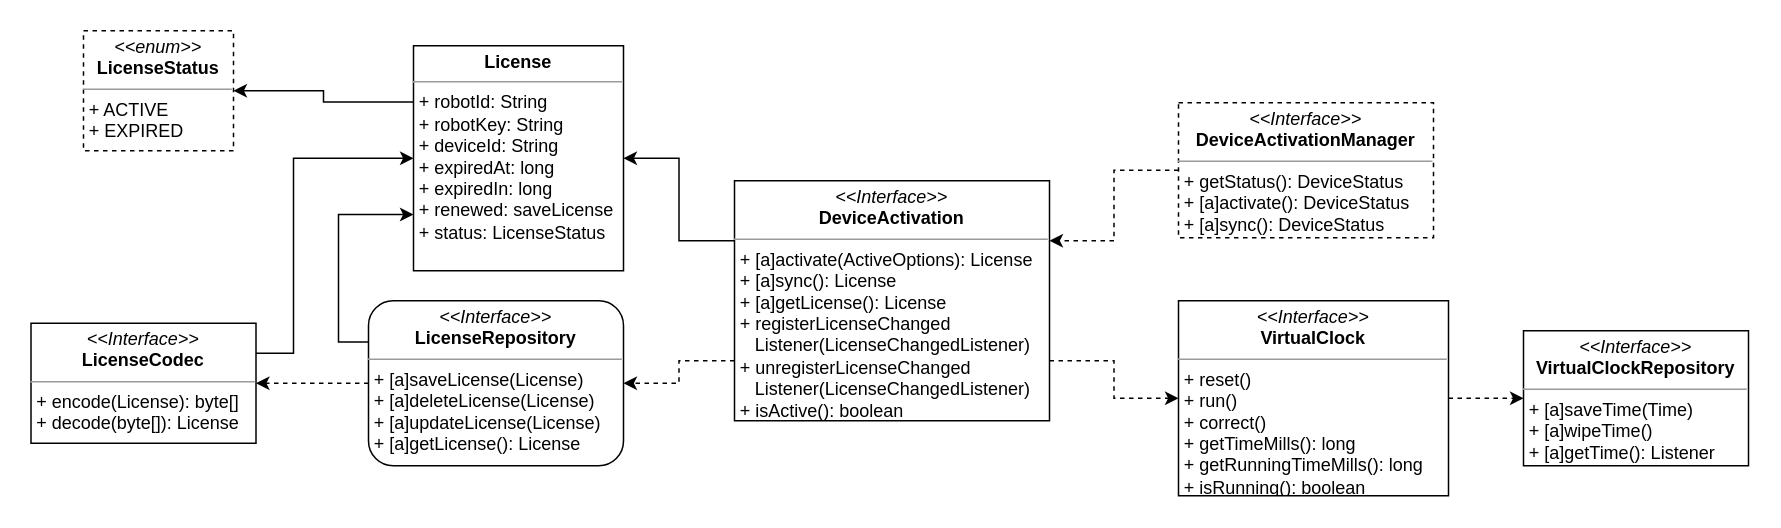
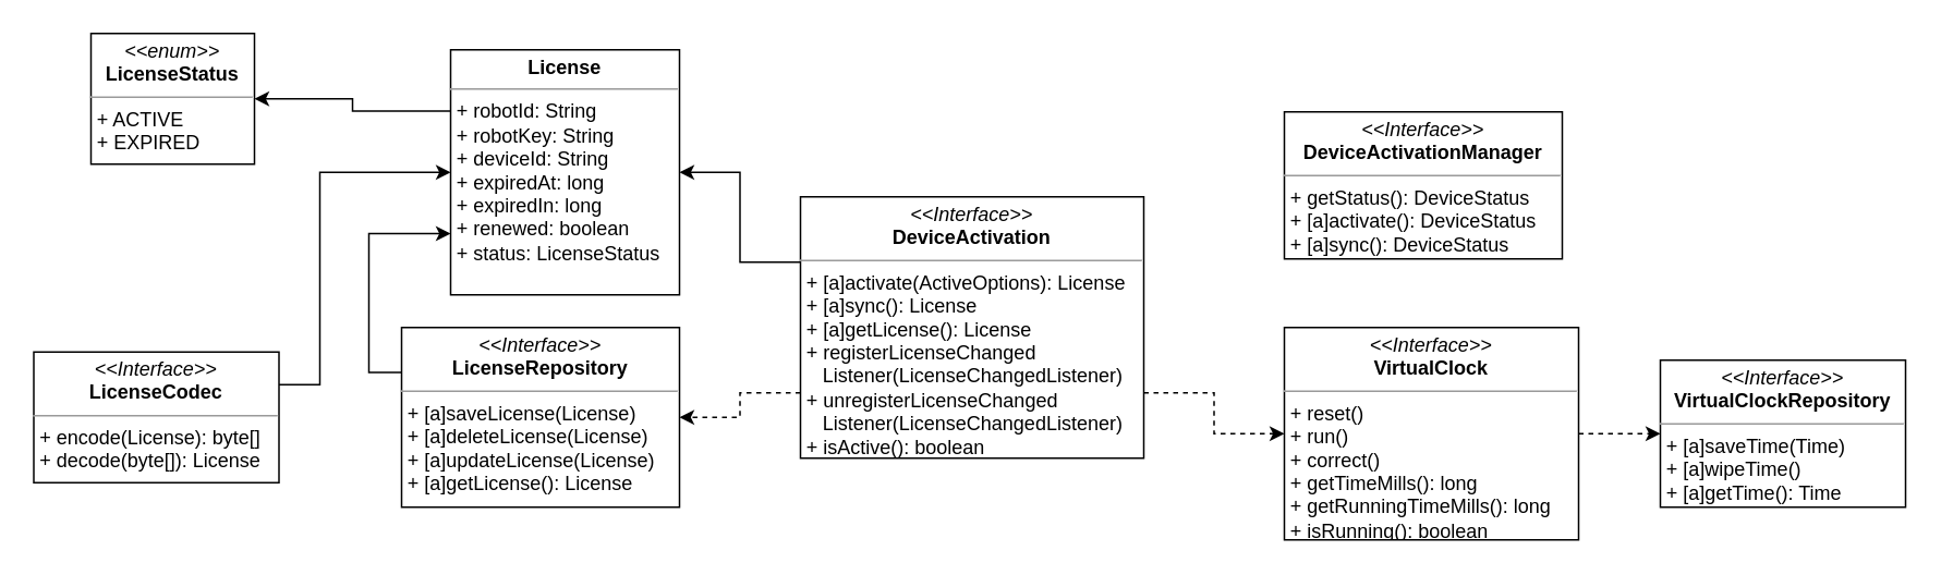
- <mxCell id="15" value="&lt;p style=&quot;margin: 0px ; margin-top: 4px ; text-align: center&quot;&gt;&lt;i&gt;&amp;lt;&amp;lt;enum&amp;gt;&amp;gt;&lt;/i&gt;&lt;br&gt;&lt;b&gt;LicenseStatus&lt;/b&gt;&lt;br&gt;&lt;/p&gt;&lt;hr size=&quot;1&quot;&gt;&lt;p style=&quot;margin: 0px ; margin-left: 4px&quot;&gt;+ ACTIVE&lt;/p&gt;&lt;p style=&quot;margin: 0px ; margin-left: 4px&quot;&gt;+ EXPIRED&lt;/p&gt;" style="verticalAlign=top;align=left;overflow=fill;fontSize=12;fontFamily=Helvetica;html=1;dashed=1;" vertex="1" parent="1"><mxGeometry x="55" y="20" width="100" height="80" as="geometry" /></mxCell>
+ <mxCell id="15" value="&lt;p style=&quot;margin: 0px ; margin-top: 4px ; text-align: center&quot;&gt;&lt;i&gt;&amp;lt;&amp;lt;enum&amp;gt;&amp;gt;&lt;/i&gt;&lt;br&gt;&lt;b&gt;LicenseStatus&lt;/b&gt;&lt;br&gt;&lt;/p&gt;&lt;hr size=&quot;1&quot;&gt;&lt;p style=&quot;margin: 0px ; margin-left: 4px&quot;&gt;+ ACTIVE&lt;/p&gt;&lt;p style=&quot;margin: 0px ; margin-left: 4px&quot;&gt;+ EXPIRED&lt;/p&gt;" style="verticalAlign=top;align=left;overflow=fill;fontSize=12;fontFamily=Helvetica;html=1;" vertex="1" parent="1"><mxGeometry x="55" y="20" width="100" height="80" as="geometry" /></mxCell>
- <mxCell id="9" value="&lt;p style=&quot;margin: 0px ; margin-top: 4px ; text-align: center&quot;&gt;&lt;b&gt;License&lt;/b&gt;&lt;/p&gt;&lt;hr size=&quot;1&quot;&gt;&lt;p style=&quot;margin: 0px ; margin-left: 4px&quot;&gt;+ robotId: String&lt;/p&gt;&lt;p style=&quot;margin: 0px ; margin-left: 4px&quot;&gt;+ robotKey: String&lt;/p&gt;&lt;p style=&quot;margin: 0px ; margin-left: 4px&quot;&gt;+ deviceId: String&lt;/p&gt;&lt;p style=&quot;margin: 0px ; margin-left: 4px&quot;&gt;+ expiredAt: long&lt;/p&gt;&lt;p style=&quot;margin: 0px ; margin-left: 4px&quot;&gt;+ expiredIn: long&lt;/p&gt;&lt;p style=&quot;margin: 0px ; margin-left: 4px&quot;&gt;+ renewed: saveLicense&lt;/p&gt;&lt;p style=&quot;margin: 0px ; margin-left: 4px&quot;&gt;+ status: LicenseStatus&lt;/p&gt;&lt;p style=&quot;margin: 0px ; margin-left: 4px&quot;&gt;&lt;br&gt;&lt;/p&gt;" style="verticalAlign=top;align=left;overflow=fill;fontSize=12;fontFamily=Helvetica;html=1;" vertex="1" parent="1"><mxGeometry x="275" y="30" width="140" height="150" as="geometry" /></mxCell>
+ <mxCell id="9" value="&lt;p style=&quot;margin: 0px ; margin-top: 4px ; text-align: center&quot;&gt;&lt;b&gt;License&lt;/b&gt;&lt;/p&gt;&lt;hr size=&quot;1&quot;&gt;&lt;p style=&quot;margin: 0px ; margin-left: 4px&quot;&gt;+ robotId: String&lt;/p&gt;&lt;p style=&quot;margin: 0px ; margin-left: 4px&quot;&gt;+ robotKey: String&lt;/p&gt;&lt;p style=&quot;margin: 0px ; margin-left: 4px&quot;&gt;+ deviceId: String&lt;/p&gt;&lt;p style=&quot;margin: 0px ; margin-left: 4px&quot;&gt;+ expiredAt: long&lt;/p&gt;&lt;p style=&quot;margin: 0px ; margin-left: 4px&quot;&gt;+ expiredIn: long&lt;/p&gt;&lt;p style=&quot;margin: 0px ; margin-left: 4px&quot;&gt;+ renewed: boolean&lt;/p&gt;&lt;p style=&quot;margin: 0px ; margin-left: 4px&quot;&gt;+ status: LicenseStatus&lt;/p&gt;&lt;p style=&quot;margin: 0px ; margin-left: 4px&quot;&gt;&lt;br&gt;&lt;/p&gt;" style="verticalAlign=top;align=left;overflow=fill;fontSize=12;fontFamily=Helvetica;html=1;" vertex="1" parent="1"><mxGeometry x="275" y="30" width="140" height="150" as="geometry" /></mxCell>
- <mxCell id="18" value="&lt;p style=&quot;margin: 0px ; margin-top: 4px ; text-align: center&quot;&gt;&lt;i&gt;&amp;lt;&amp;lt;Interface&amp;gt;&amp;gt;&lt;/i&gt;&lt;br&gt;&lt;b&gt;DeviceActivationManager&lt;/b&gt;&lt;/p&gt;&lt;hr size=&quot;1&quot;&gt;&lt;p style=&quot;margin: 0px ; margin-left: 4px&quot;&gt;+ getStatus(): DeviceStatus&lt;br&gt;&lt;/p&gt;&lt;p style=&quot;margin: 0px ; margin-left: 4px&quot;&gt;+ [a]activate(): DeviceStatus&lt;/p&gt;&lt;p style=&quot;margin: 0px ; margin-left: 4px&quot;&gt;+ [a]sync(): DeviceStatus&lt;/p&gt;" style="verticalAlign=top;align=left;overflow=fill;fontSize=12;fontFamily=Helvetica;html=1;dashed=1;" vertex="1" parent="1"><mxGeometry x="785" y="68" width="170" height="90" as="geometry" /></mxCell>
+ <mxCell id="18" value="&lt;p style=&quot;margin: 0px ; margin-top: 4px ; text-align: center&quot;&gt;&lt;i&gt;&amp;lt;&amp;lt;Interface&amp;gt;&amp;gt;&lt;/i&gt;&lt;br&gt;&lt;b&gt;DeviceActivationManager&lt;/b&gt;&lt;/p&gt;&lt;hr size=&quot;1&quot;&gt;&lt;p style=&quot;margin: 0px ; margin-left: 4px&quot;&gt;+ getStatus(): DeviceStatus&lt;br&gt;&lt;/p&gt;&lt;p style=&quot;margin: 0px ; margin-left: 4px&quot;&gt;+ [a]activate(): DeviceStatus&lt;/p&gt;&lt;p style=&quot;margin: 0px ; margin-left: 4px&quot;&gt;+ [a]sync(): DeviceStatus&lt;/p&gt;" style="verticalAlign=top;align=left;overflow=fill;fontSize=12;fontFamily=Helvetica;html=1;" vertex="1" parent="1"><mxGeometry x="785" y="68" width="170" height="90" as="geometry" /></mxCell>
- <mxCell id="17" style="edgeStyle=orthogonalEdgeStyle;rounded=0;orthogonalLoop=1;jettySize=auto;html=1;exitX=0;exitY=0.5;exitDx=0;exitDy=0;entryX=1;entryY=0.25;entryDx=0;entryDy=0;dashed=1;" edge="1" parent="1" source="18" target="5"><mxGeometry relative="1" as="geometry" /></mxCell>
- <mxCell id="10" style="edgeStyle=orthogonalEdgeStyle;rounded=0;orthogonalLoop=1;jettySize=auto;html=1;exitX=0;exitY=0.5;exitDx=0;exitDy=0;entryX=1;entryY=0.5;entryDx=0;entryDy=0;dashed=1;" edge="1" parent="1" source="12" target="14"><mxGeometry relative="1" as="geometry" /></mxCell>
- <mxCell id="12" value="&lt;p style=&quot;margin: 0px ; margin-top: 4px ; text-align: center&quot;&gt;&lt;i&gt;&amp;lt;&amp;lt;Interface&amp;gt;&amp;gt;&lt;/i&gt;&lt;br&gt;&lt;b&gt;LicenseRepository&lt;/b&gt;&lt;/p&gt;&lt;hr size=&quot;1&quot;&gt;&lt;p style=&quot;margin: 0px ; margin-left: 4px&quot;&gt;+ [a]saveLicense(License)&lt;br&gt;+ [a]deleteLicense(License)&lt;/p&gt;&lt;p style=&quot;margin: 0px ; margin-left: 4px&quot;&gt;+ [a]updateLicense(License)&lt;/p&gt;&lt;p style=&quot;margin: 0px ; margin-left: 4px&quot;&gt;+ [a]getLicense(): License&lt;/p&gt;" style="verticalAlign=top;align=left;overflow=fill;fontSize=12;fontFamily=Helvetica;html=1;rounded=1;" vertex="1" parent="1"><mxGeometry x="245" y="200" width="170" height="110" as="geometry" /></mxCell>
+ <mxCell id="12" value="&lt;p style=&quot;margin: 0px ; margin-top: 4px ; text-align: center&quot;&gt;&lt;i&gt;&amp;lt;&amp;lt;Interface&amp;gt;&amp;gt;&lt;/i&gt;&lt;br&gt;&lt;b&gt;LicenseRepository&lt;/b&gt;&lt;/p&gt;&lt;hr size=&quot;1&quot;&gt;&lt;p style=&quot;margin: 0px ; margin-left: 4px&quot;&gt;+ [a]saveLicense(License)&lt;br&gt;+ [a]deleteLicense(License)&lt;/p&gt;&lt;p style=&quot;margin: 0px ; margin-left: 4px&quot;&gt;+ [a]updateLicense(License)&lt;/p&gt;&lt;p style=&quot;margin: 0px ; margin-left: 4px&quot;&gt;+ [a]getLicense(): License&lt;/p&gt;" style="verticalAlign=top;align=left;overflow=fill;fontSize=12;fontFamily=Helvetica;html=1;" vertex="1" parent="1"><mxGeometry x="245" y="200" width="170" height="110" as="geometry" /></mxCell>
- <mxCell id="16" value="&lt;p style=&quot;margin: 0px ; margin-top: 4px ; text-align: center&quot;&gt;&lt;i&gt;&amp;lt;&amp;lt;Interface&amp;gt;&amp;gt;&lt;/i&gt;&lt;br&gt;&lt;b&gt;VirtualClockRepository&lt;/b&gt;&lt;/p&gt;&lt;hr size=&quot;1&quot;&gt;&lt;p style=&quot;margin: 0px ; margin-left: 4px&quot;&gt;+ [a]saveTime(Time)&lt;br&gt;+ [a]wipeTime()&lt;/p&gt;&lt;p style=&quot;margin: 0px ; margin-left: 4px&quot;&gt;+ [a]getTime(): Listener&lt;/p&gt;" style="verticalAlign=top;align=left;overflow=fill;fontSize=12;fontFamily=Helvetica;html=1;" vertex="1" parent="1"><mxGeometry x="1015" y="220" width="150" height="90" as="geometry" /></mxCell>
+ <mxCell id="16" value="&lt;p style=&quot;margin: 0px ; margin-top: 4px ; text-align: center&quot;&gt;&lt;i&gt;&amp;lt;&amp;lt;Interface&amp;gt;&amp;gt;&lt;/i&gt;&lt;br&gt;&lt;b&gt;VirtualClockRepository&lt;/b&gt;&lt;/p&gt;&lt;hr size=&quot;1&quot;&gt;&lt;p style=&quot;margin: 0px ; margin-left: 4px&quot;&gt;+ [a]saveTime(Time)&lt;br&gt;+ [a]wipeTime()&lt;/p&gt;&lt;p style=&quot;margin: 0px ; margin-left: 4px&quot;&gt;+ [a]getTime(): Time&lt;/p&gt;" style="verticalAlign=top;align=left;overflow=fill;fontSize=12;fontFamily=Helvetica;html=1;" vertex="1" parent="1"><mxGeometry x="1015" y="220" width="150" height="90" as="geometry" /></mxCell>
